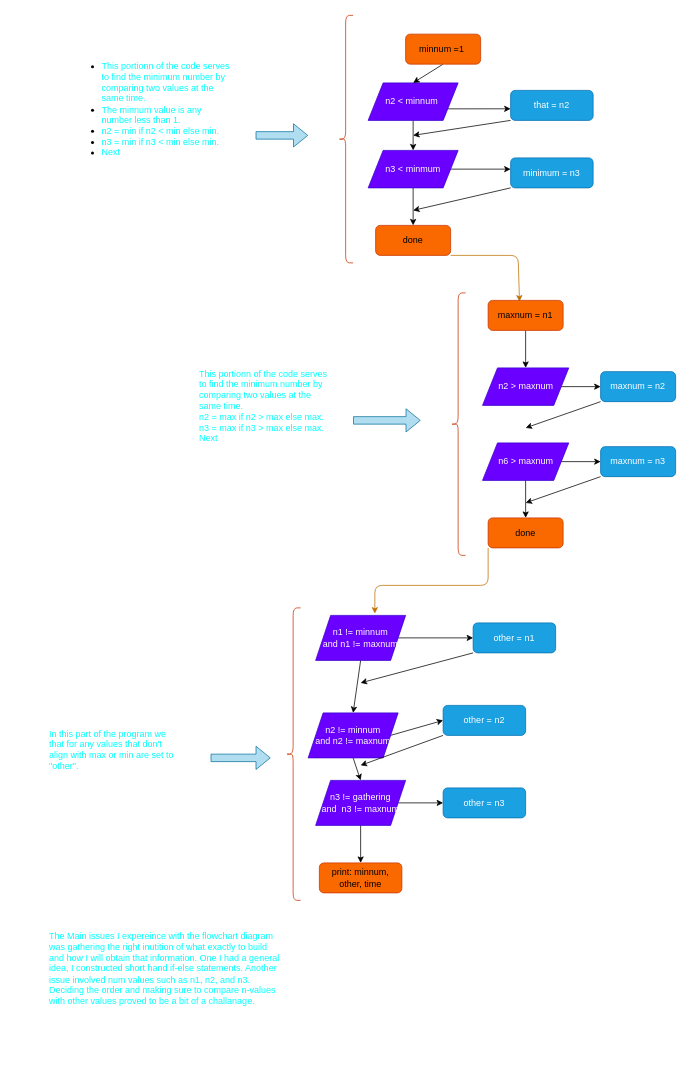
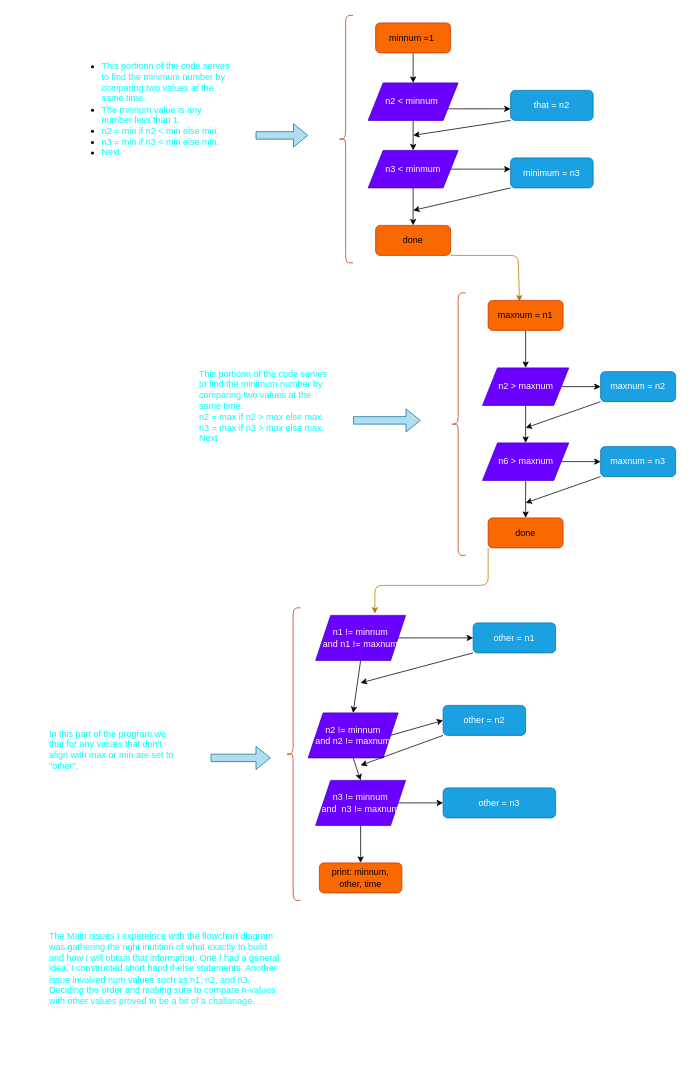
- <mxCell id="6" value="minnum =1&amp;nbsp;" style="rounded=1;whiteSpace=wrap;html=1;fillColor=#fa6800;fontColor=#000000;strokeColor=#C73500;" vertex="1" parent="1"><mxGeometry x="540" y="45" width="100" height="40" as="geometry" /></mxCell>
+ <mxCell id="6" value="minnum =1&amp;nbsp;" style="rounded=1;whiteSpace=wrap;html=1;fillColor=#fa6800;fontColor=#000000;strokeColor=#C73500;" vertex="1" parent="1"><mxGeometry x="500" y="30" width="100" height="40" as="geometry" /></mxCell>
+ <mxCell id="19" style="edgeStyle=none;html=1;exitX=0.5;exitY=1;exitDx=0;exitDy=0;entryX=0.5;entryY=0;entryDx=0;entryDy=0;" edge="1" parent="1" source="21" target="24"><mxGeometry relative="1" as="geometry" /></mxCell>
- <mxCell id="40" value="n3 != gathering&lt;br&gt;and&amp;nbsp; n3 != maxnum" style="shape=parallelogram;perimeter=parallelogramPerimeter;whiteSpace=wrap;html=1;fixedSize=1;fillColor=#6a00ff;fontColor=#ffffff;strokeColor=#3700CC;" vertex="1" parent="1"><mxGeometry x="420" y="1040" width="120" height="60" as="geometry" /></mxCell>
+ <mxCell id="40" value="n3 != minnum&lt;br&gt;and&amp;nbsp; n3 != maxnum" style="shape=parallelogram;perimeter=parallelogramPerimeter;whiteSpace=wrap;html=1;fixedSize=1;fillColor=#6a00ff;fontColor=#ffffff;strokeColor=#3700CC;" vertex="1" parent="1"><mxGeometry x="420" y="1040" width="120" height="60" as="geometry" /></mxCell>
- <mxCell id="46" value="other = n3" style="rounded=1;whiteSpace=wrap;html=1;fillColor=#1ba1e2;fontColor=#ffffff;strokeColor=#006EAF;" vertex="1" parent="1"><mxGeometry x="590" y="1050" width="110" height="40" as="geometry" /></mxCell>
+ <mxCell id="46" value="other = n3" style="rounded=1;whiteSpace=wrap;html=1;fillColor=#1ba1e2;fontColor=#ffffff;strokeColor=#006EAF;" vertex="1" parent="1"><mxGeometry x="590" y="1050" width="150" height="40" as="geometry" /></mxCell>
